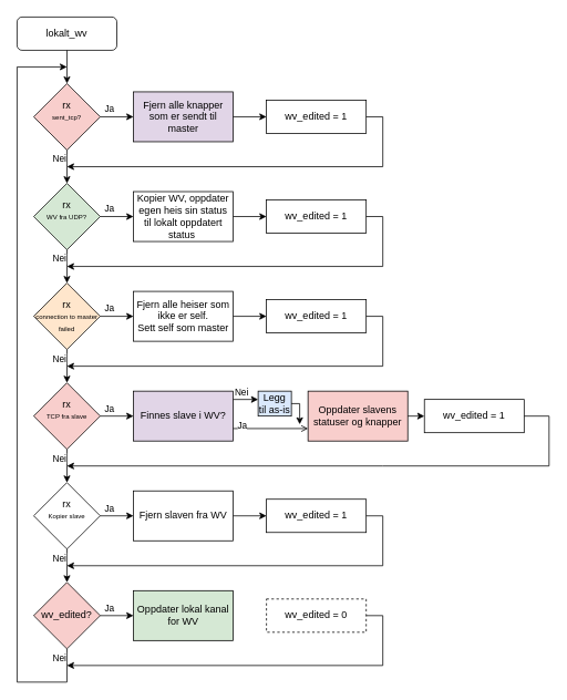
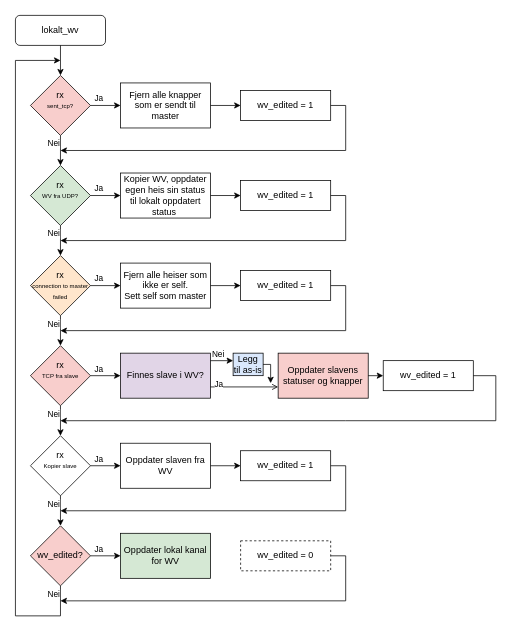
- <mxCell id="33" value="Fjern alle knapper som er sendt til master" style="rounded=0;whiteSpace=wrap;html=1;fillColor=#e1d5e7;" vertex="1" parent="1"><mxGeometry x="160" y="110" width="120" height="60" as="geometry" /></mxCell>
+ <mxCell id="33" value="Fjern alle knapper som er sendt til master" style="rounded=0;whiteSpace=wrap;html=1;" vertex="1" parent="1"><mxGeometry x="160" y="110" width="120" height="60" as="geometry" /></mxCell>
- <mxCell id="56" value="Fjern slaven fra WV" style="rounded=0;whiteSpace=wrap;html=1;" vertex="1" parent="1"><mxGeometry x="160" y="590" width="120" height="60" as="geometry" /></mxCell>
+ <mxCell id="56" value="Oppdater slaven fra WV" style="rounded=0;whiteSpace=wrap;html=1;" vertex="1" parent="1"><mxGeometry x="160" y="590" width="120" height="60" as="geometry" /></mxCell>
